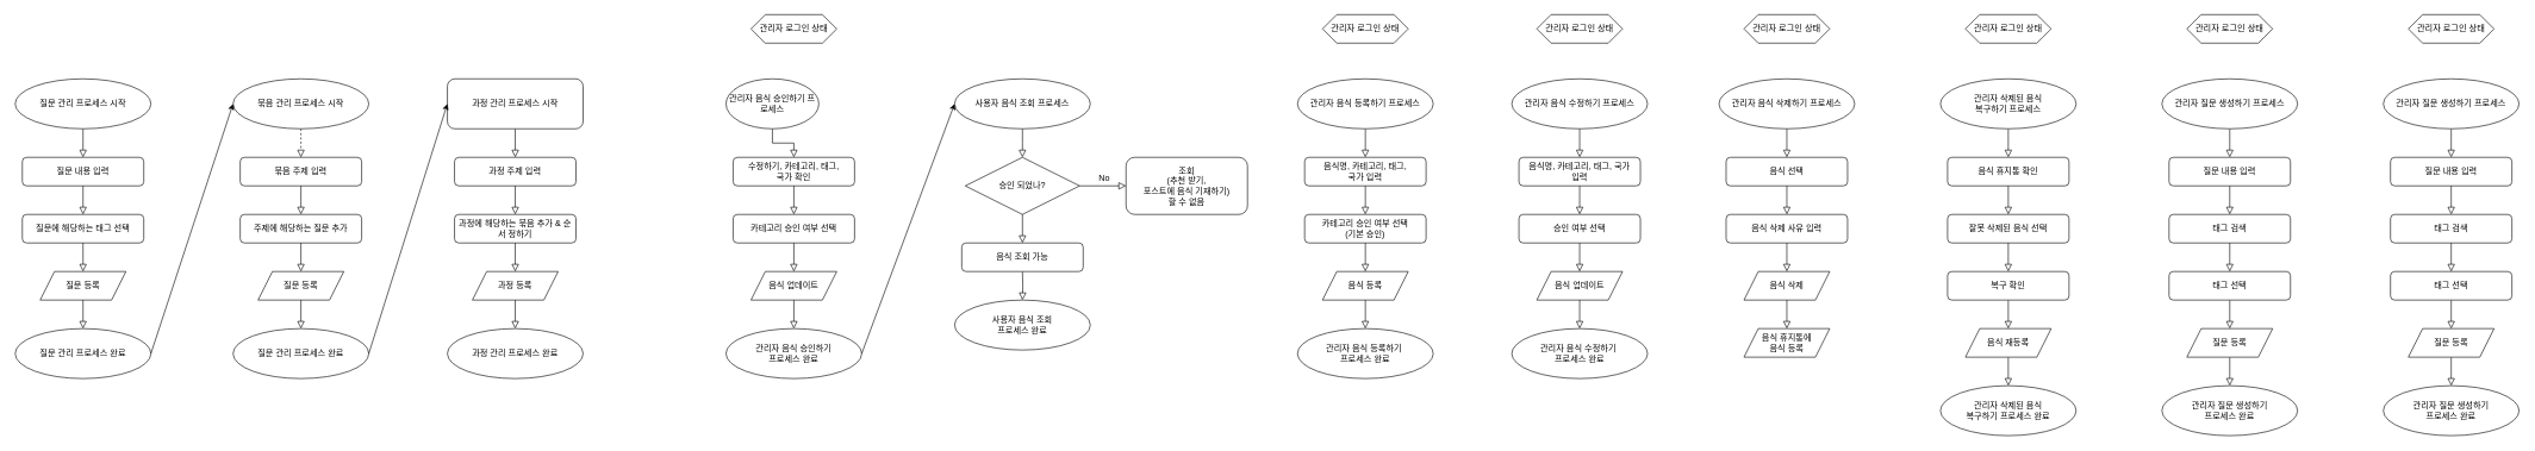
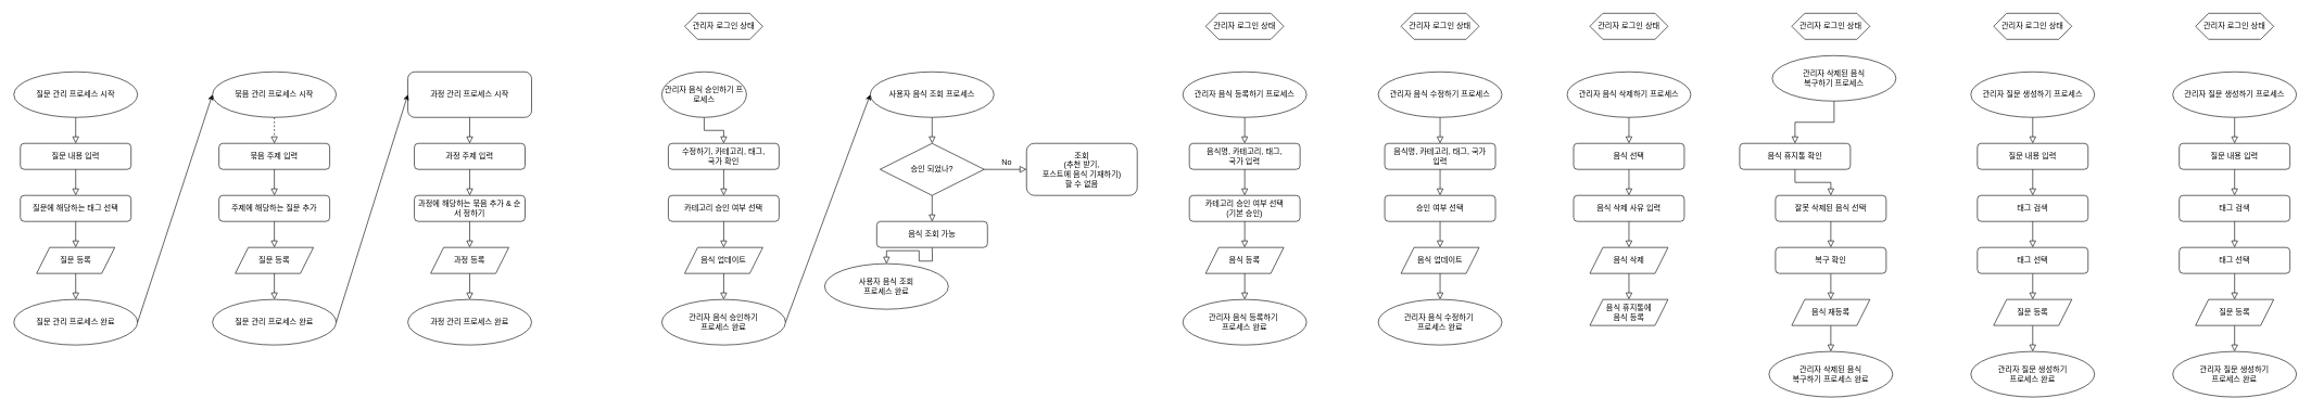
- <mxCell id="83" value="관리자 삭제된 음식 &lt;br&gt;복구하기 프로세스" style="ellipse;whiteSpace=wrap;html=1;" vertex="1" parent="1"><mxGeometry x="2715" y="110" width="190" height="70" as="geometry" /></mxCell>
+ <mxCell id="83" value="관리자 삭제된 음식 &lt;br&gt;복구하기 프로세스" style="ellipse;whiteSpace=wrap;html=1;" vertex="1" parent="1"><mxGeometry x="2720" y="85" width="190" height="70" as="geometry" /></mxCell>
- <mxCell id="84" value="음식 휴지통 확인" style="rounded=1;whiteSpace=wrap;html=1;fontSize=12;glass=0;strokeWidth=1;shadow=0;" vertex="1" parent="1"><mxGeometry x="2725" y="220" width="170" height="40" as="geometry" /></mxCell>
+ <mxCell id="84" value="음식 휴지통 확인" style="rounded=1;whiteSpace=wrap;html=1;fontSize=12;glass=0;strokeWidth=1;shadow=0;" vertex="1" parent="1"><mxGeometry x="2670" y="220" width="170" height="40" as="geometry" /></mxCell>
- <mxCell id="44" value="사용자 음식 조회 &lt;br&gt;프로세스 완료" style="ellipse;whiteSpace=wrap;html=1;" vertex="1" parent="1"><mxGeometry x="1335" y="420" width="190" height="70" as="geometry" /></mxCell>
+ <mxCell id="44" value="사용자 음식 조회 &lt;br&gt;프로세스 완료" style="ellipse;whiteSpace=wrap;html=1;" vertex="1" parent="1"><mxGeometry x="1265" y="405" width="190" height="70" as="geometry" /></mxCell>
